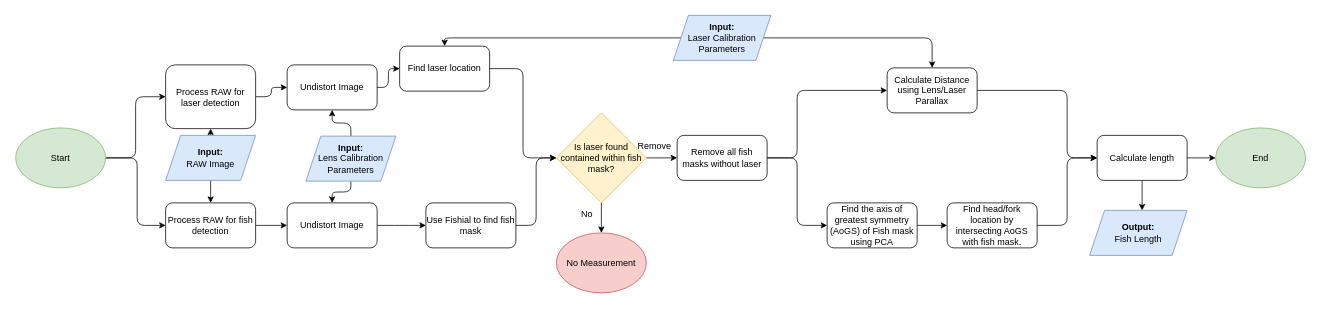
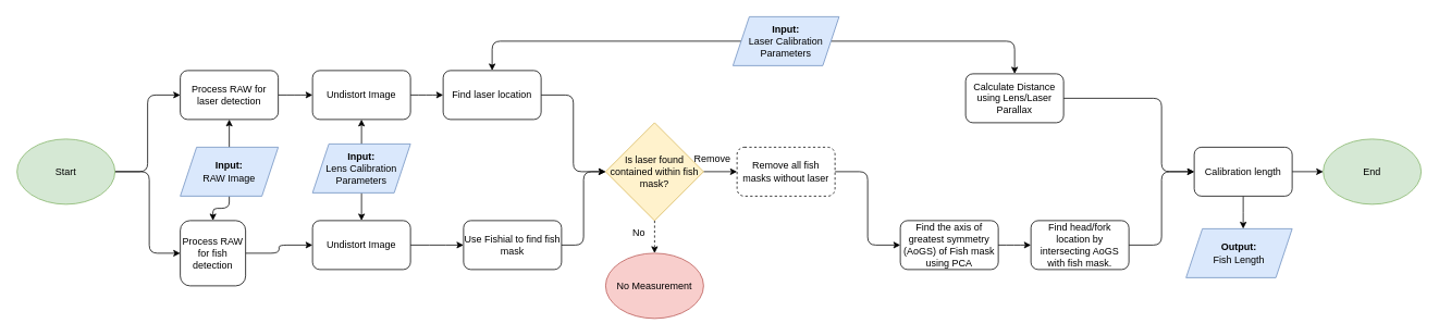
- <mxCell id="17" value="Find laser location" style="rounded=1;whiteSpace=wrap;html=1;" parent="1" vertex="1"><mxGeometry x="532" y="61" width="120" height="60" as="geometry" /></mxCell>
+ <mxCell id="17" value="Find laser location" style="rounded=1;whiteSpace=wrap;html=1;" parent="1" vertex="1"><mxGeometry x="542" y="86" width="120" height="60" as="geometry" /></mxCell>
- <mxCell id="30" style="edgeStyle=elbowEdgeStyle;html=1;exitX=1;exitY=0.5;exitDx=0;exitDy=0;entryX=0;entryY=0.5;entryDx=0;entryDy=0;" parent="1" source="32" target="36" edge="1"><mxGeometry relative="1" as="geometry"><Array as="points"><mxPoint x="1062" y="170" /></Array></mxGeometry></mxCell>
- <mxCell id="6" value="Process RAW for laser detection" style="rounded=1;whiteSpace=wrap;html=1;" parent="1" vertex="1"><mxGeometry x="220" y="86" width="120" height="85" as="geometry" /></mxCell>
+ <mxCell id="6" value="Process RAW for laser detection" style="rounded=1;whiteSpace=wrap;html=1;" parent="1" vertex="1"><mxGeometry x="220" y="86" width="120" height="60" as="geometry" /></mxCell>
- <mxCell id="32" value="Remove all fish masks without laser" style="rounded=1;whiteSpace=wrap;html=1;" parent="1" vertex="1"><mxGeometry x="902" y="180" width="120" height="60" as="geometry" /></mxCell>
+ <mxCell id="32" value="Remove all fish masks without laser" style="rounded=1;whiteSpace=wrap;html=1;dashed=1;" parent="1" vertex="1"><mxGeometry x="902" y="180" width="120" height="60" as="geometry" /></mxCell>
- <mxCell id="41" value="Calculate length" style="rounded=1;whiteSpace=wrap;html=1;" parent="1" vertex="1"><mxGeometry x="1462" y="180" width="120" height="60" as="geometry" /></mxCell>
+ <mxCell id="41" value="Calibration length" style="rounded=1;whiteSpace=wrap;html=1;" parent="1" vertex="1"><mxGeometry x="1462" y="180" width="120" height="60" as="geometry" /></mxCell>
- <mxCell id="29" value="&lt;b&gt;Input:&lt;/b&gt;&lt;br&gt;Lens Calibration Parameters" style="shape=parallelogram;perimeter=parallelogramPerimeter;whiteSpace=wrap;html=1;fixedSize=1;fillColor=#dae8fc;strokeColor=#6c8ebf;" parent="1" vertex="1"><mxGeometry x="407" y="181" width="120" height="60" as="geometry" /></mxCell>
+ <mxCell id="29" value="&lt;b&gt;Input:&lt;/b&gt;&lt;br&gt;Lens Calibration Parameters" style="shape=parallelogram;perimeter=parallelogramPerimeter;whiteSpace=wrap;html=1;fixedSize=1;fillColor=#dae8fc;strokeColor=#6c8ebf;" parent="1" vertex="1"><mxGeometry x="382" y="176" width="120" height="60" as="geometry" /></mxCell>
- <mxCell id="23" style="edgeStyle=none;html=1;exitX=0.5;exitY=1;exitDx=0;exitDy=0;entryX=0.5;entryY=0;entryDx=0;entryDy=0;" parent="1" source="25" target="26" edge="1"><mxGeometry relative="1" as="geometry" /></mxCell>
+ <mxCell id="23" style="edgeStyle=none;html=1;exitX=0.5;exitY=1;exitDx=0;exitDy=0;entryX=0.5;entryY=0;entryDx=0;entryDy=0;dashed=1;" parent="1" source="25" target="26" edge="1"><mxGeometry relative="1" as="geometry" /></mxCell>
- <mxCell id="11" value="Process RAW for fish detection" style="rounded=1;whiteSpace=wrap;html=1;" parent="1" vertex="1"><mxGeometry x="220" y="270" width="120" height="60" as="geometry" /></mxCell>
+ <mxCell id="11" value="Process RAW for fish detection" style="rounded=1;whiteSpace=wrap;html=1;" parent="1" vertex="1"><mxGeometry x="220" y="270" width="80" height="80" as="geometry" /></mxCell>
